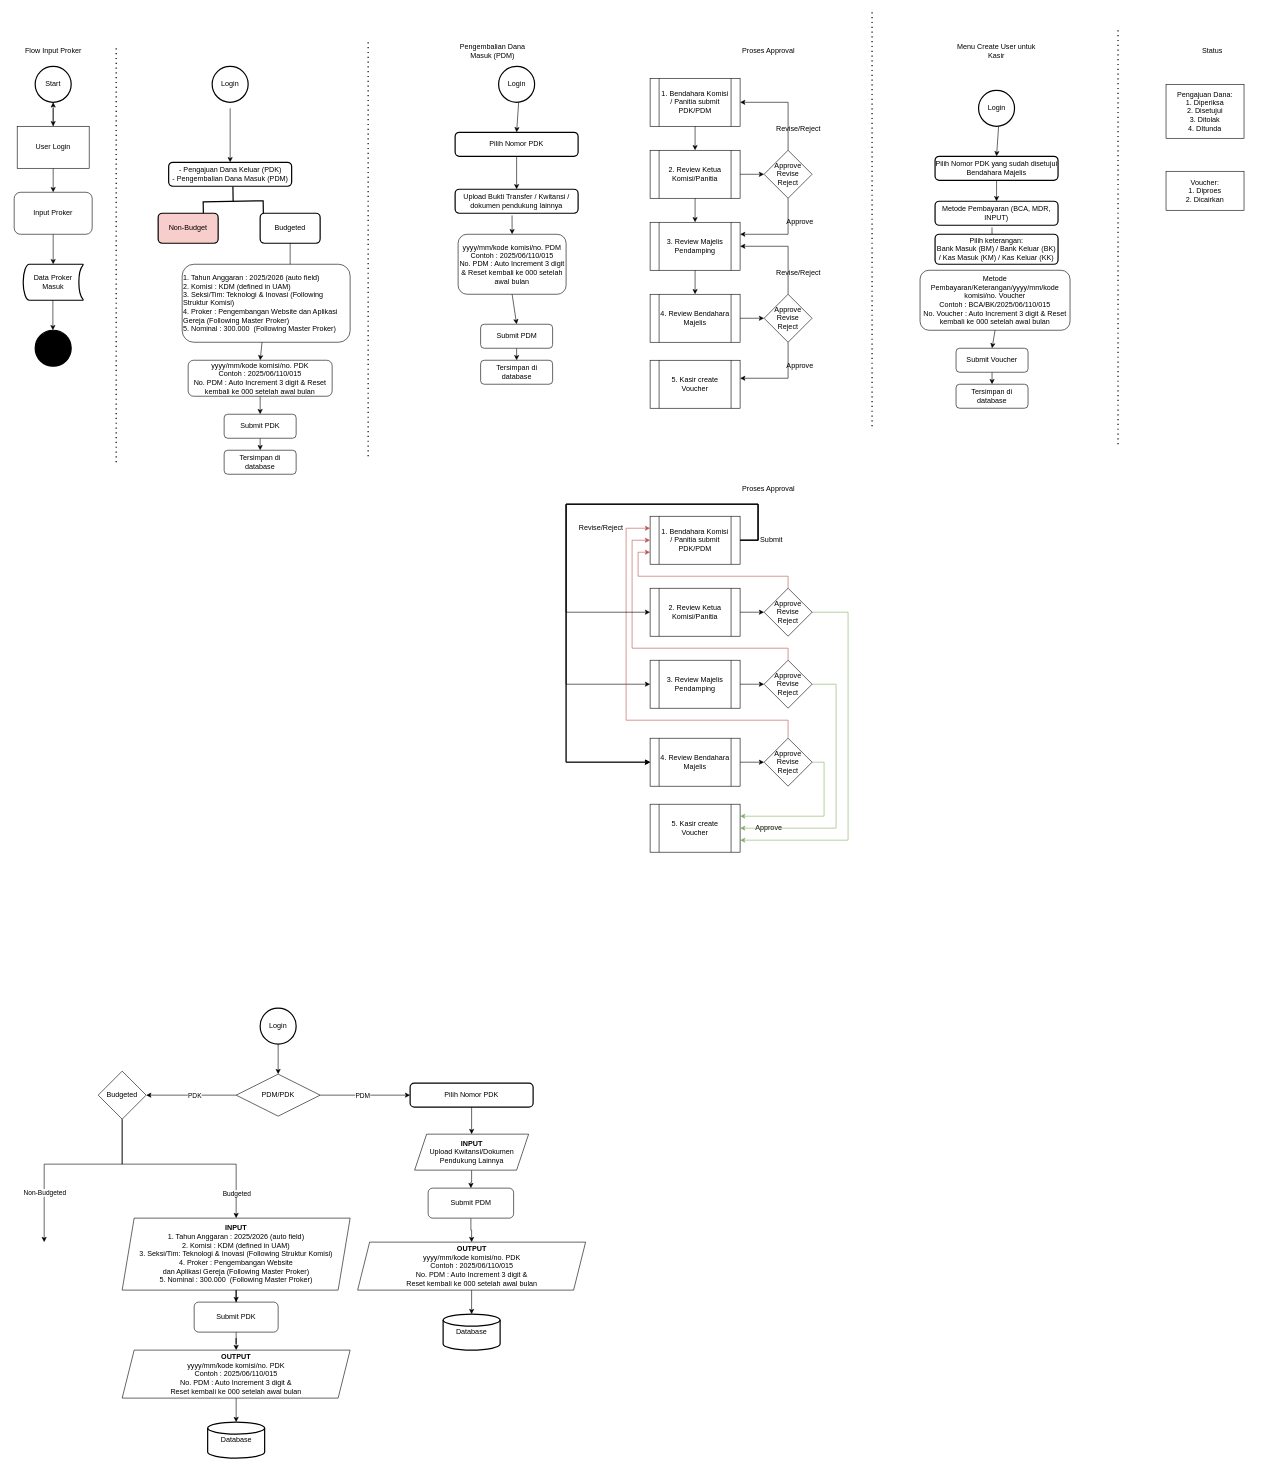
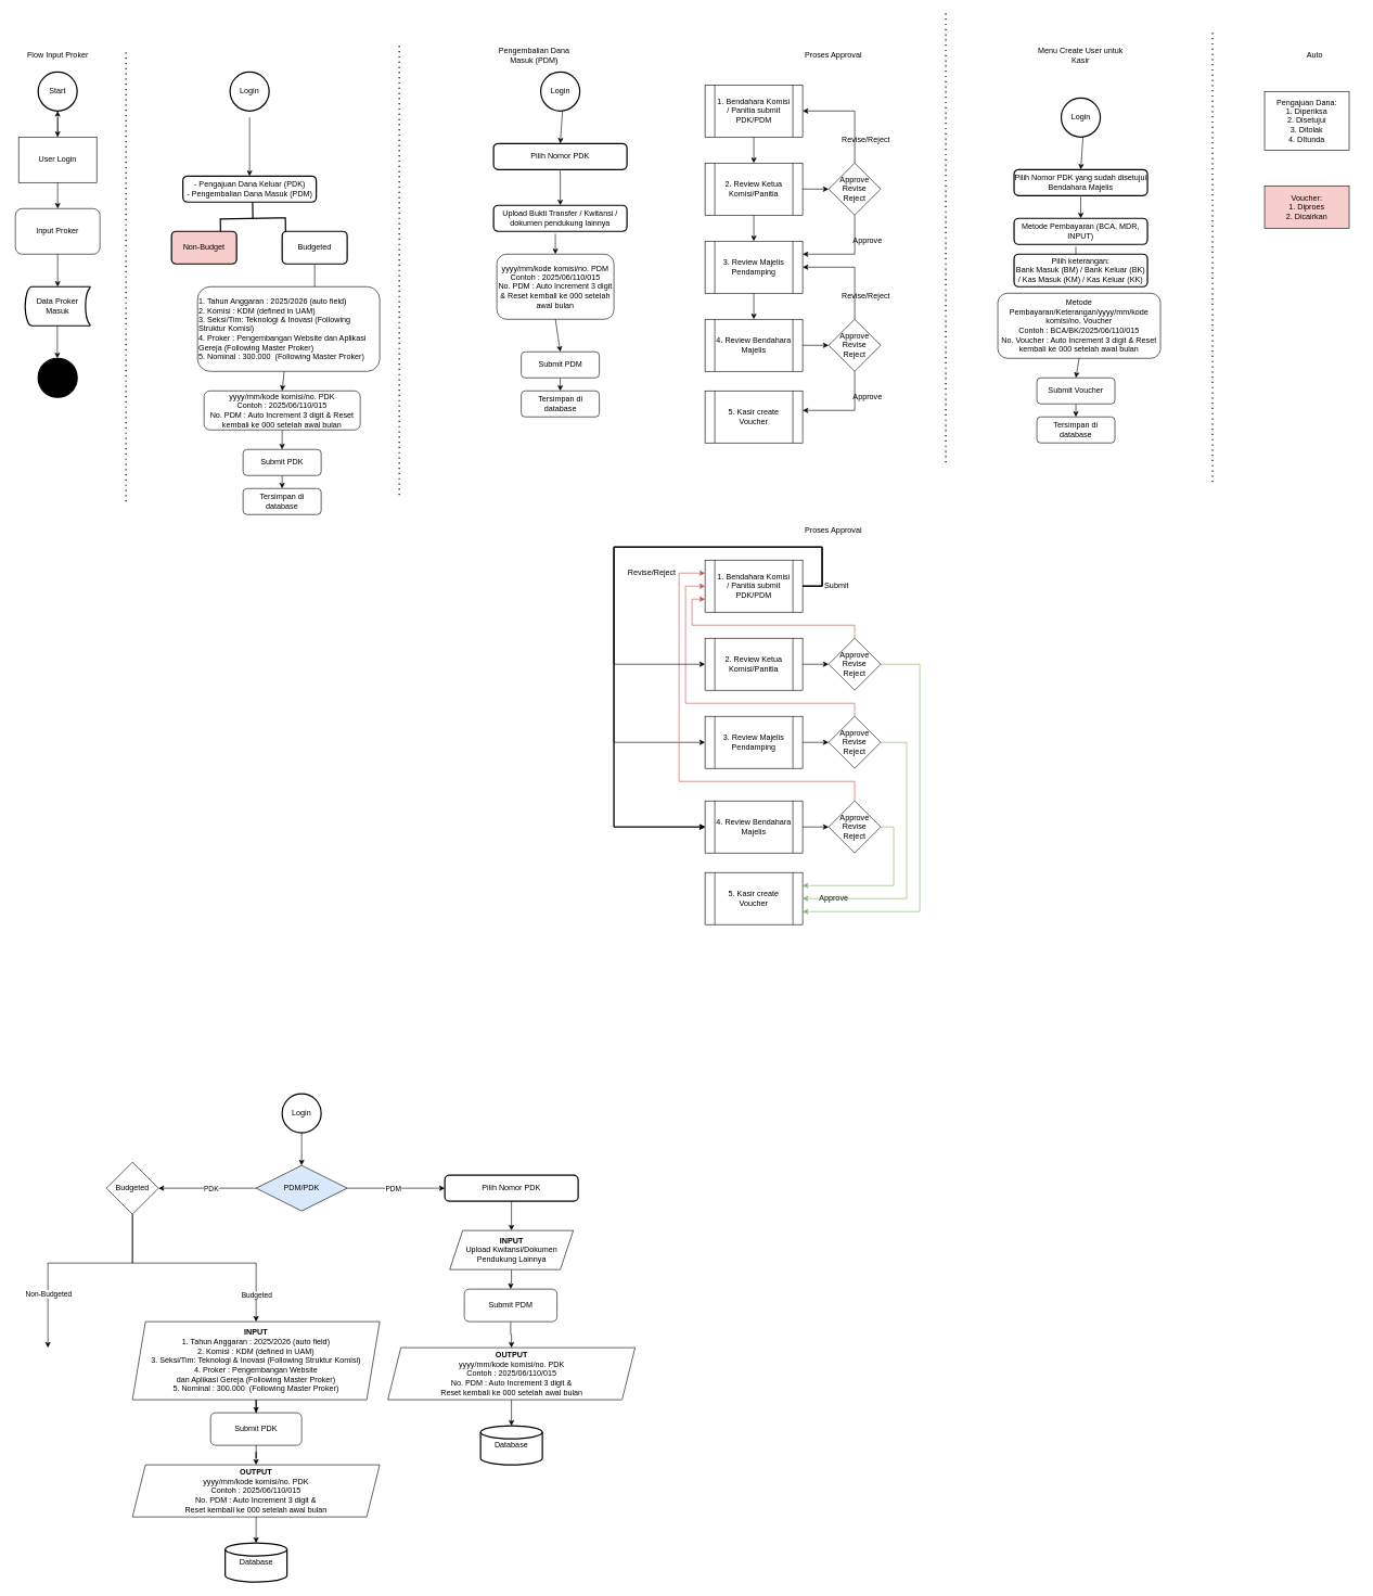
- <mxCell id="97" value="Status" style="text;html=1;align=center;verticalAlign=middle;whiteSpace=wrap;rounded=0;" parent="1" vertex="1"><mxGeometry x="1953" y="70" width="135" height="30" as="geometry" /></mxCell>
+ <mxCell id="97" value="Auto" style="text;html=1;align=center;verticalAlign=middle;whiteSpace=wrap;rounded=0;" parent="1" vertex="1"><mxGeometry x="1953" y="70" width="135" height="30" as="geometry" /></mxCell>
- <mxCell id="112" value="Voucher:&lt;div&gt;1. Diproes&lt;/div&gt;&lt;div&gt;2. Dicairkan&lt;/div&gt;" style="rounded=0;whiteSpace=wrap;html=1;" parent="1" vertex="1"><mxGeometry x="1943" y="285" width="130" height="65" as="geometry" /></mxCell>
+ <mxCell id="112" value="Voucher:&lt;div&gt;1. Diproes&lt;/div&gt;&lt;div&gt;2. Dicairkan&lt;/div&gt;" style="rounded=0;whiteSpace=wrap;html=1;fillColor=#f8cecc;" parent="1" vertex="1"><mxGeometry x="1943" y="285" width="130" height="65" as="geometry" /></mxCell>
- <mxCell id="39" value="PDM/PDK" style="rhombus;whiteSpace=wrap;html=1;" parent="1" vertex="1"><mxGeometry x="393" y="1790" width="140" height="70" as="geometry" /></mxCell>
+ <mxCell id="39" value="PDM/PDK" style="rhombus;whiteSpace=wrap;html=1;fillColor=#dae8fc;" parent="1" vertex="1"><mxGeometry x="393" y="1790" width="140" height="70" as="geometry" /></mxCell>
